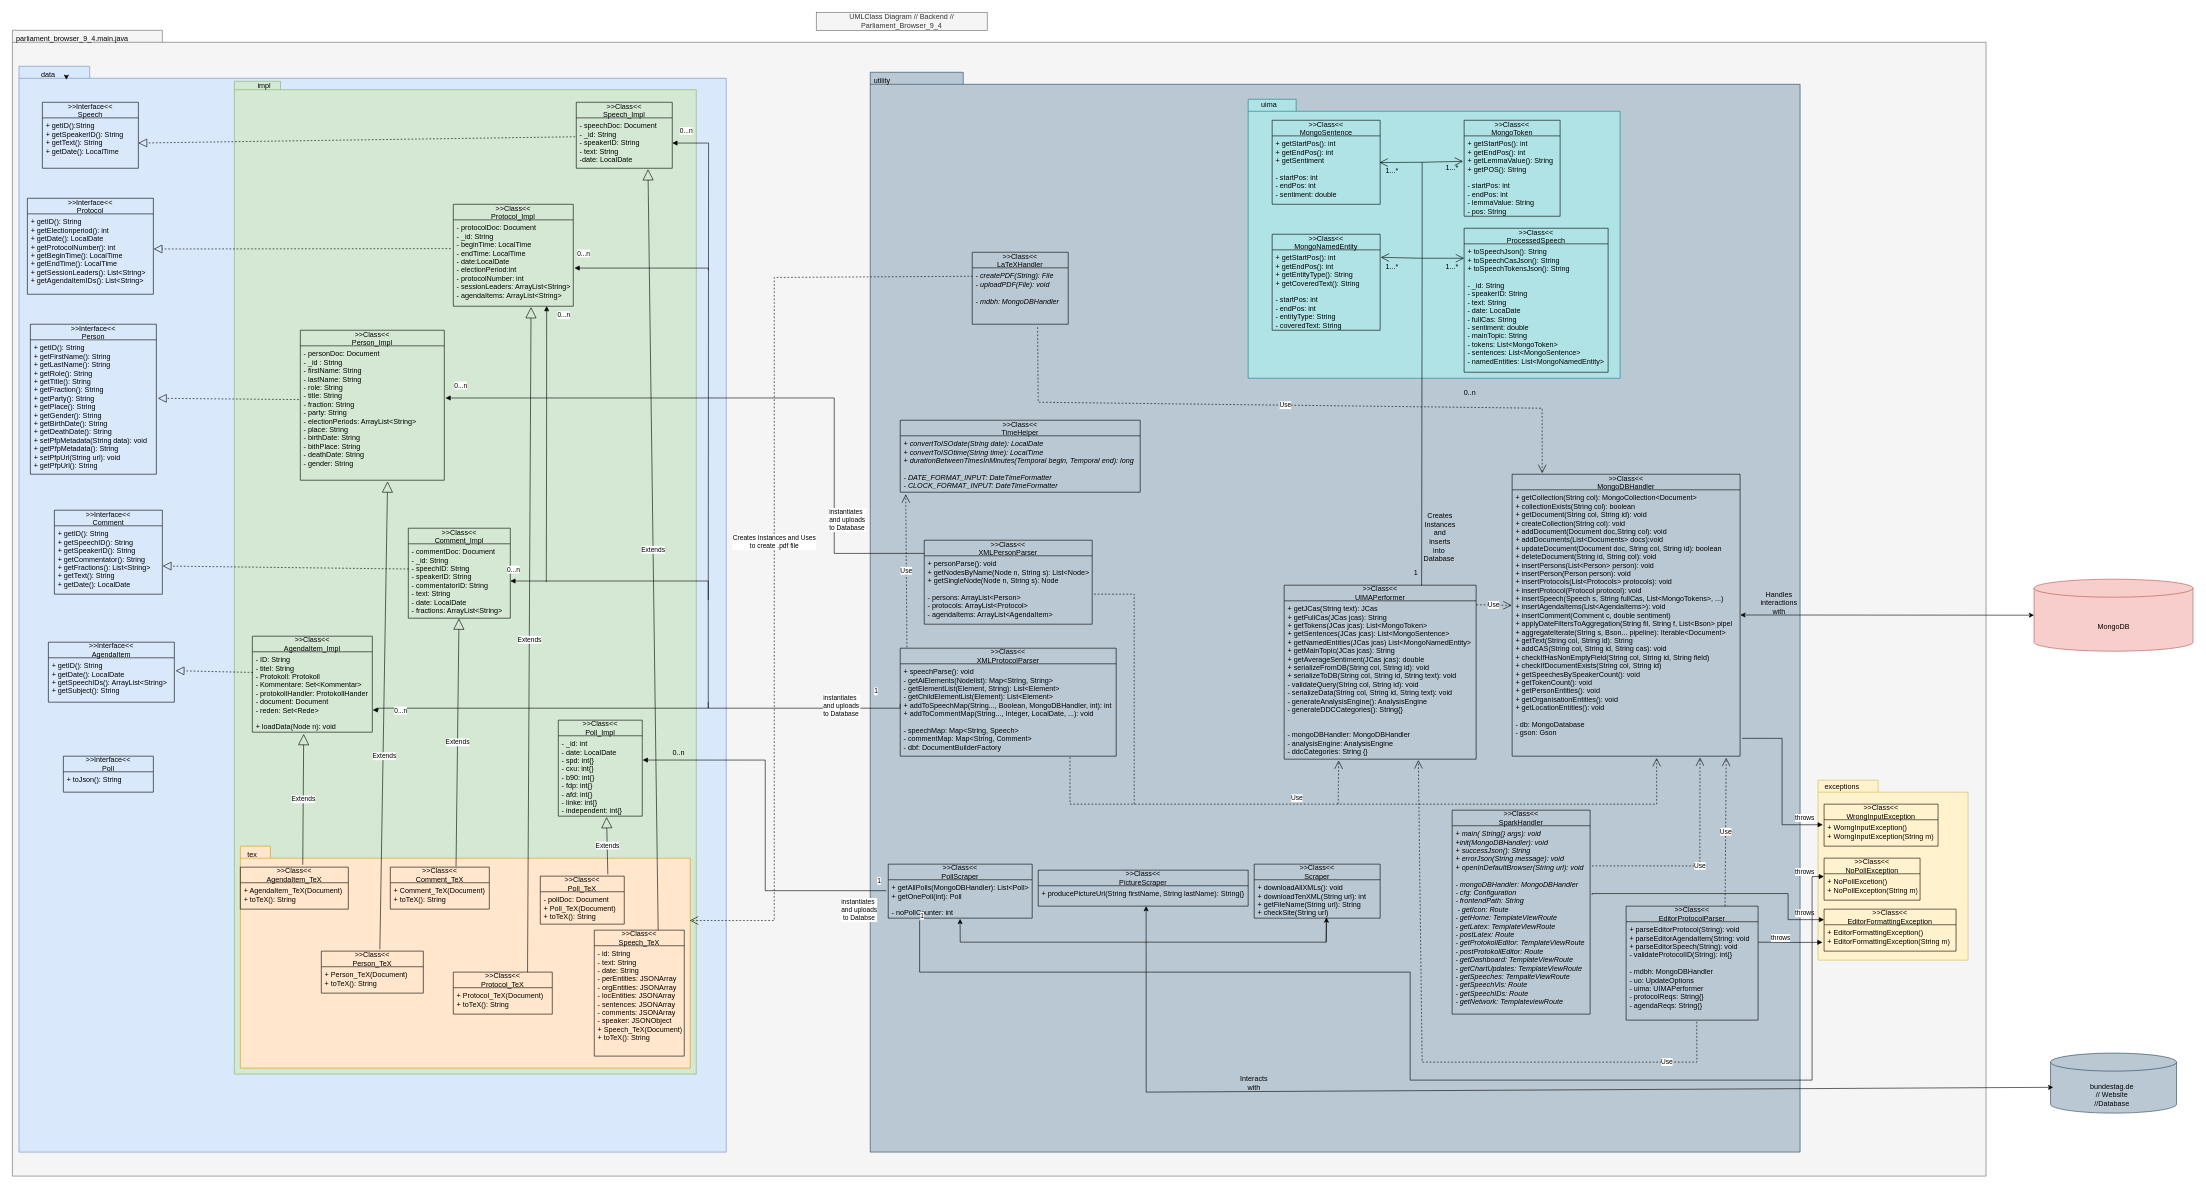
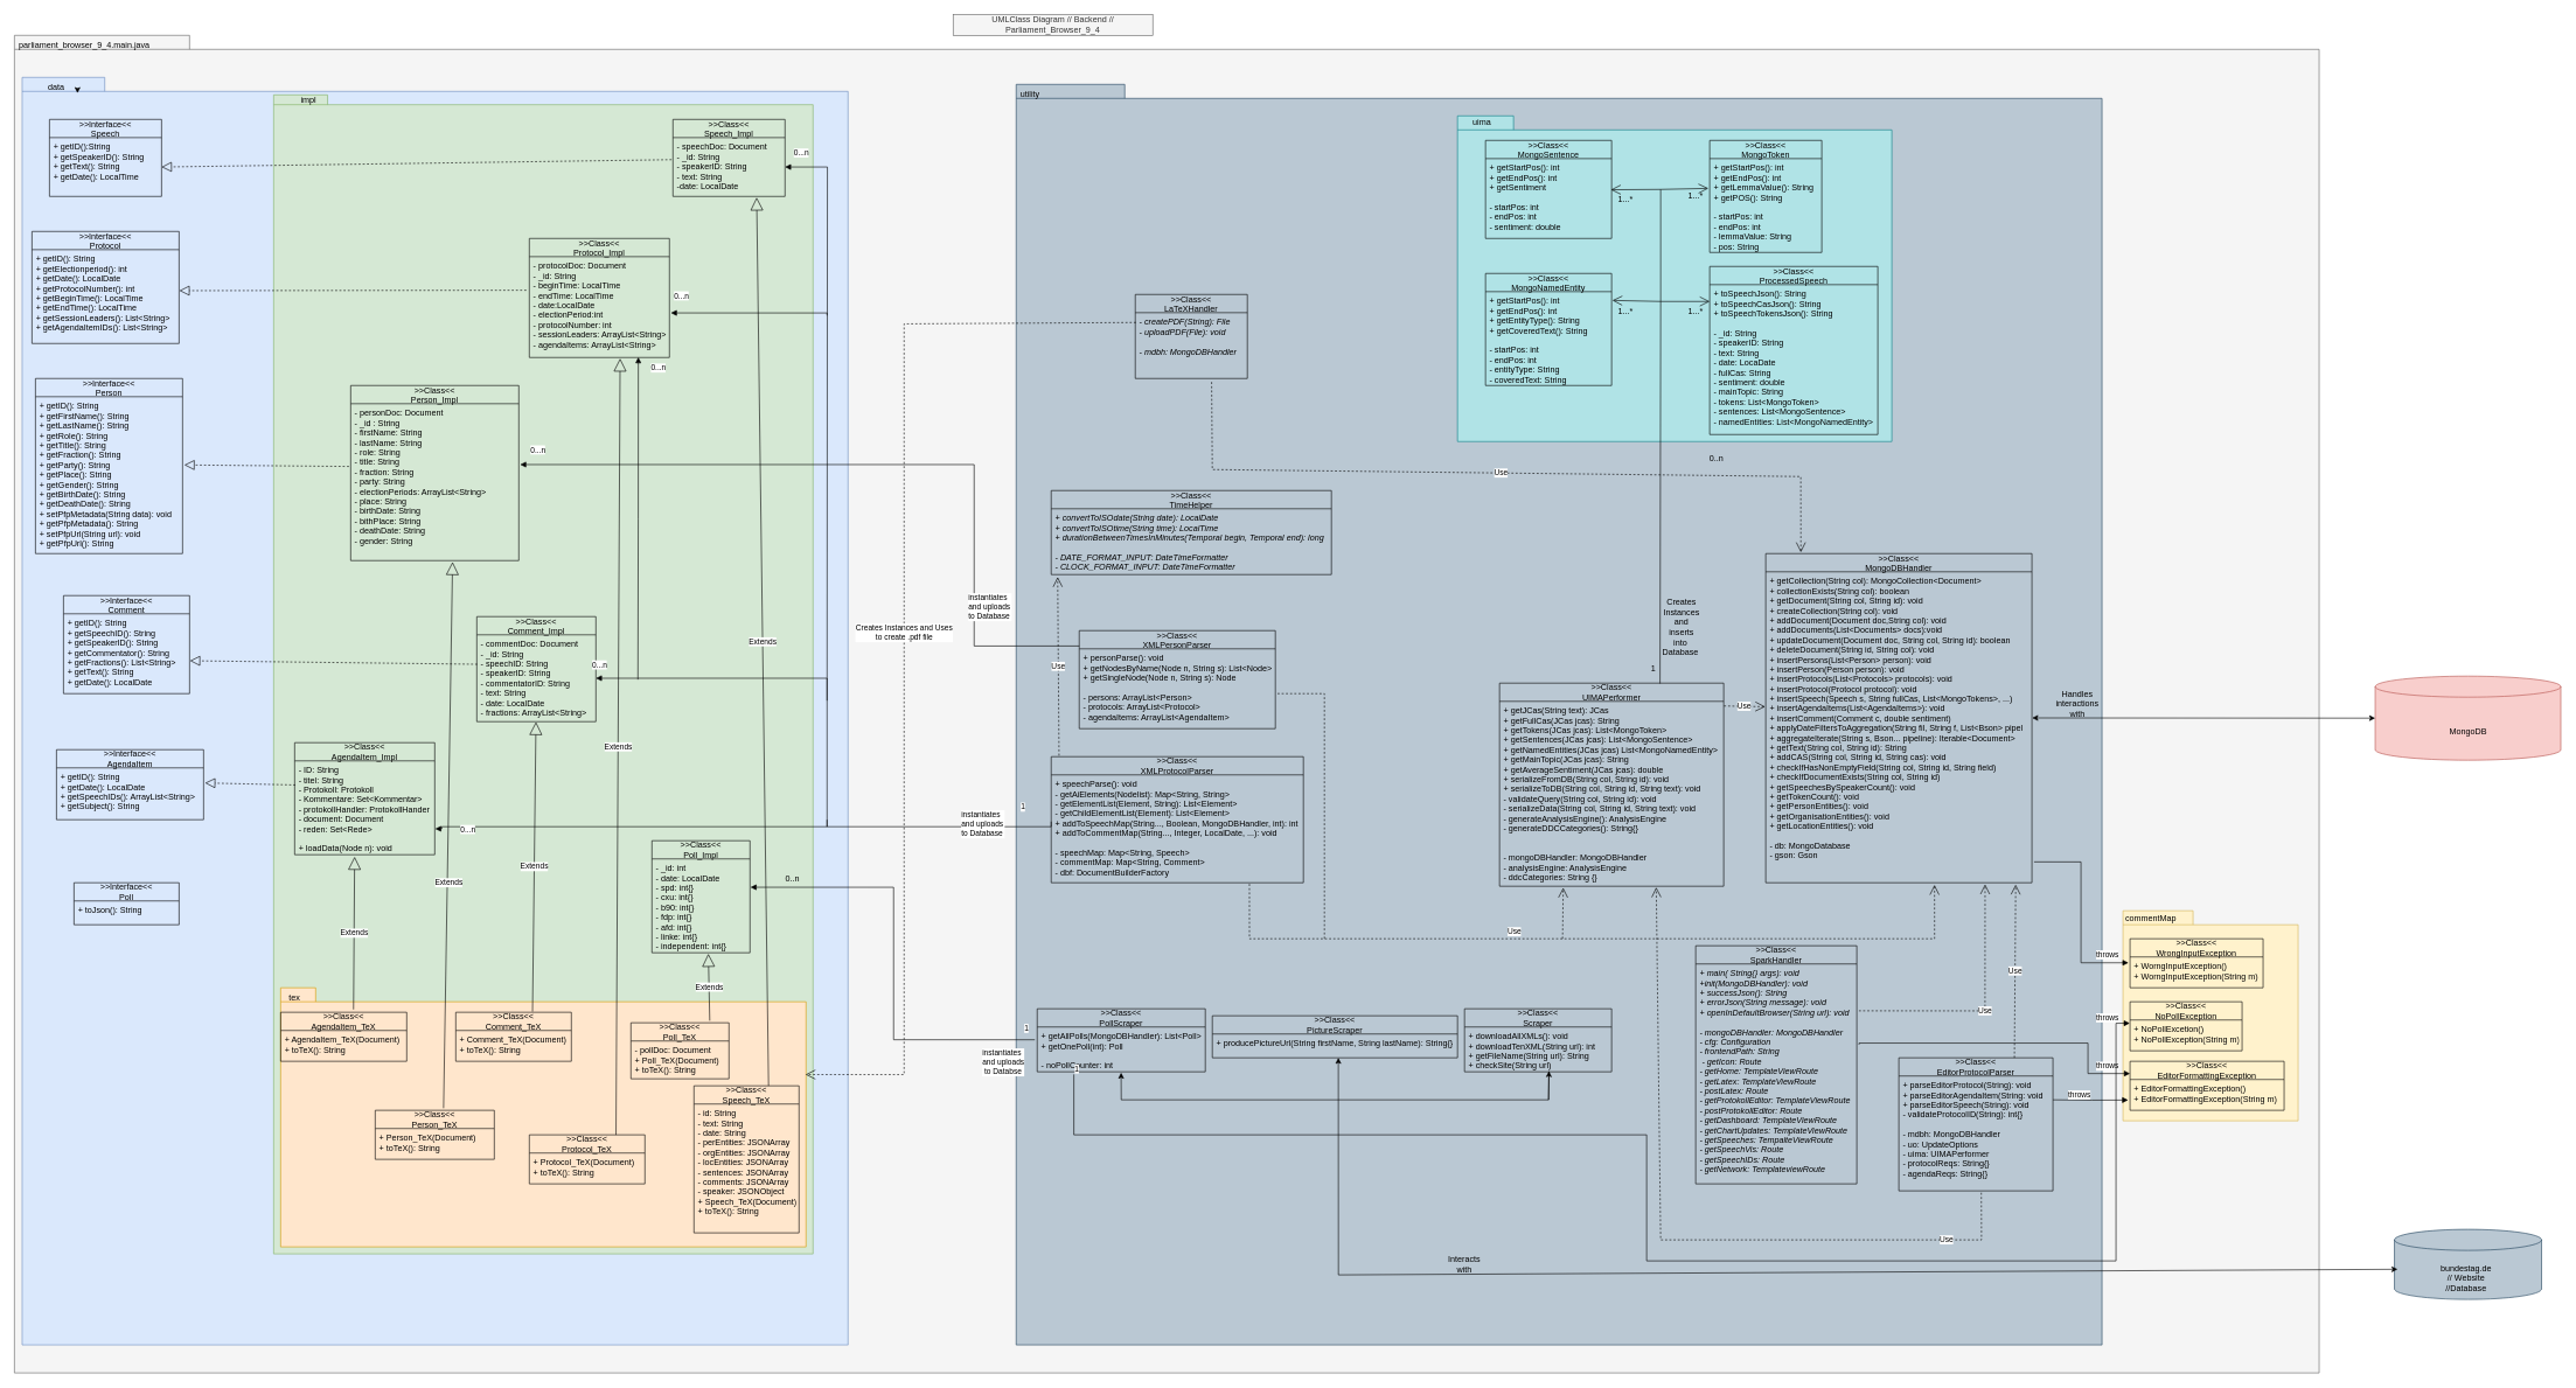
- <mxCell id="78" value="exceptions" style="text;html=1;strokeColor=none;fillColor=none;align=center;verticalAlign=middle;whiteSpace=wrap;rounded=0;" parent="1" vertex="1"><mxGeometry x="3040" y="1310" width="60" as="geometry" /></mxCell>
+ <mxCell id="78" value="commentMap" style="text;html=1;strokeColor=none;fillColor=none;align=center;verticalAlign=middle;whiteSpace=wrap;rounded=0;" parent="1" vertex="1"><mxGeometry x="3040" y="1310" width="60" as="geometry" /></mxCell>
